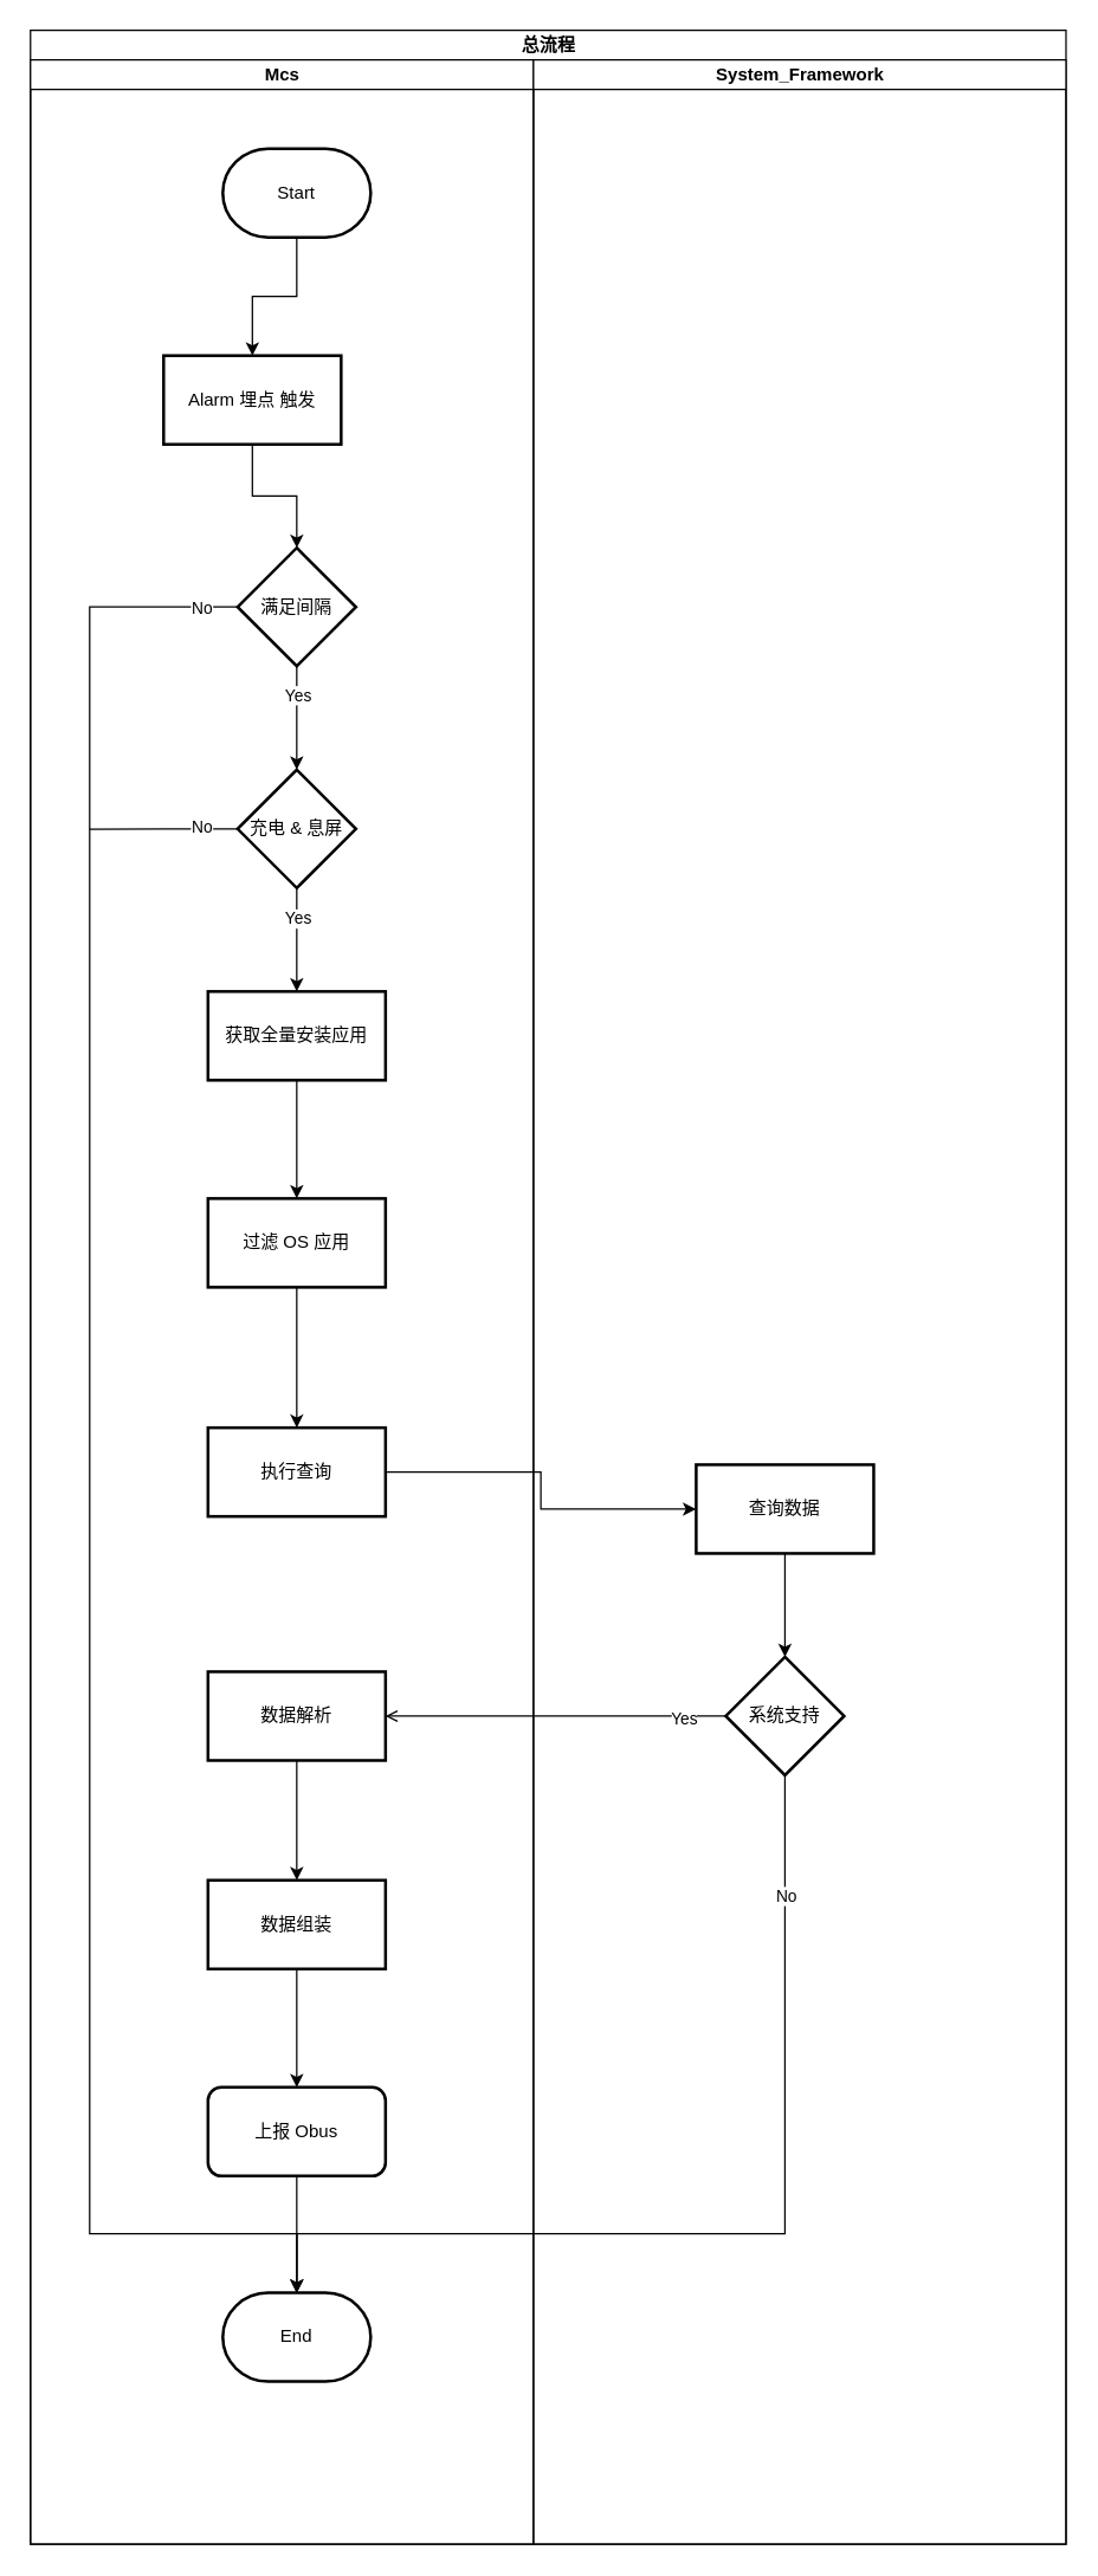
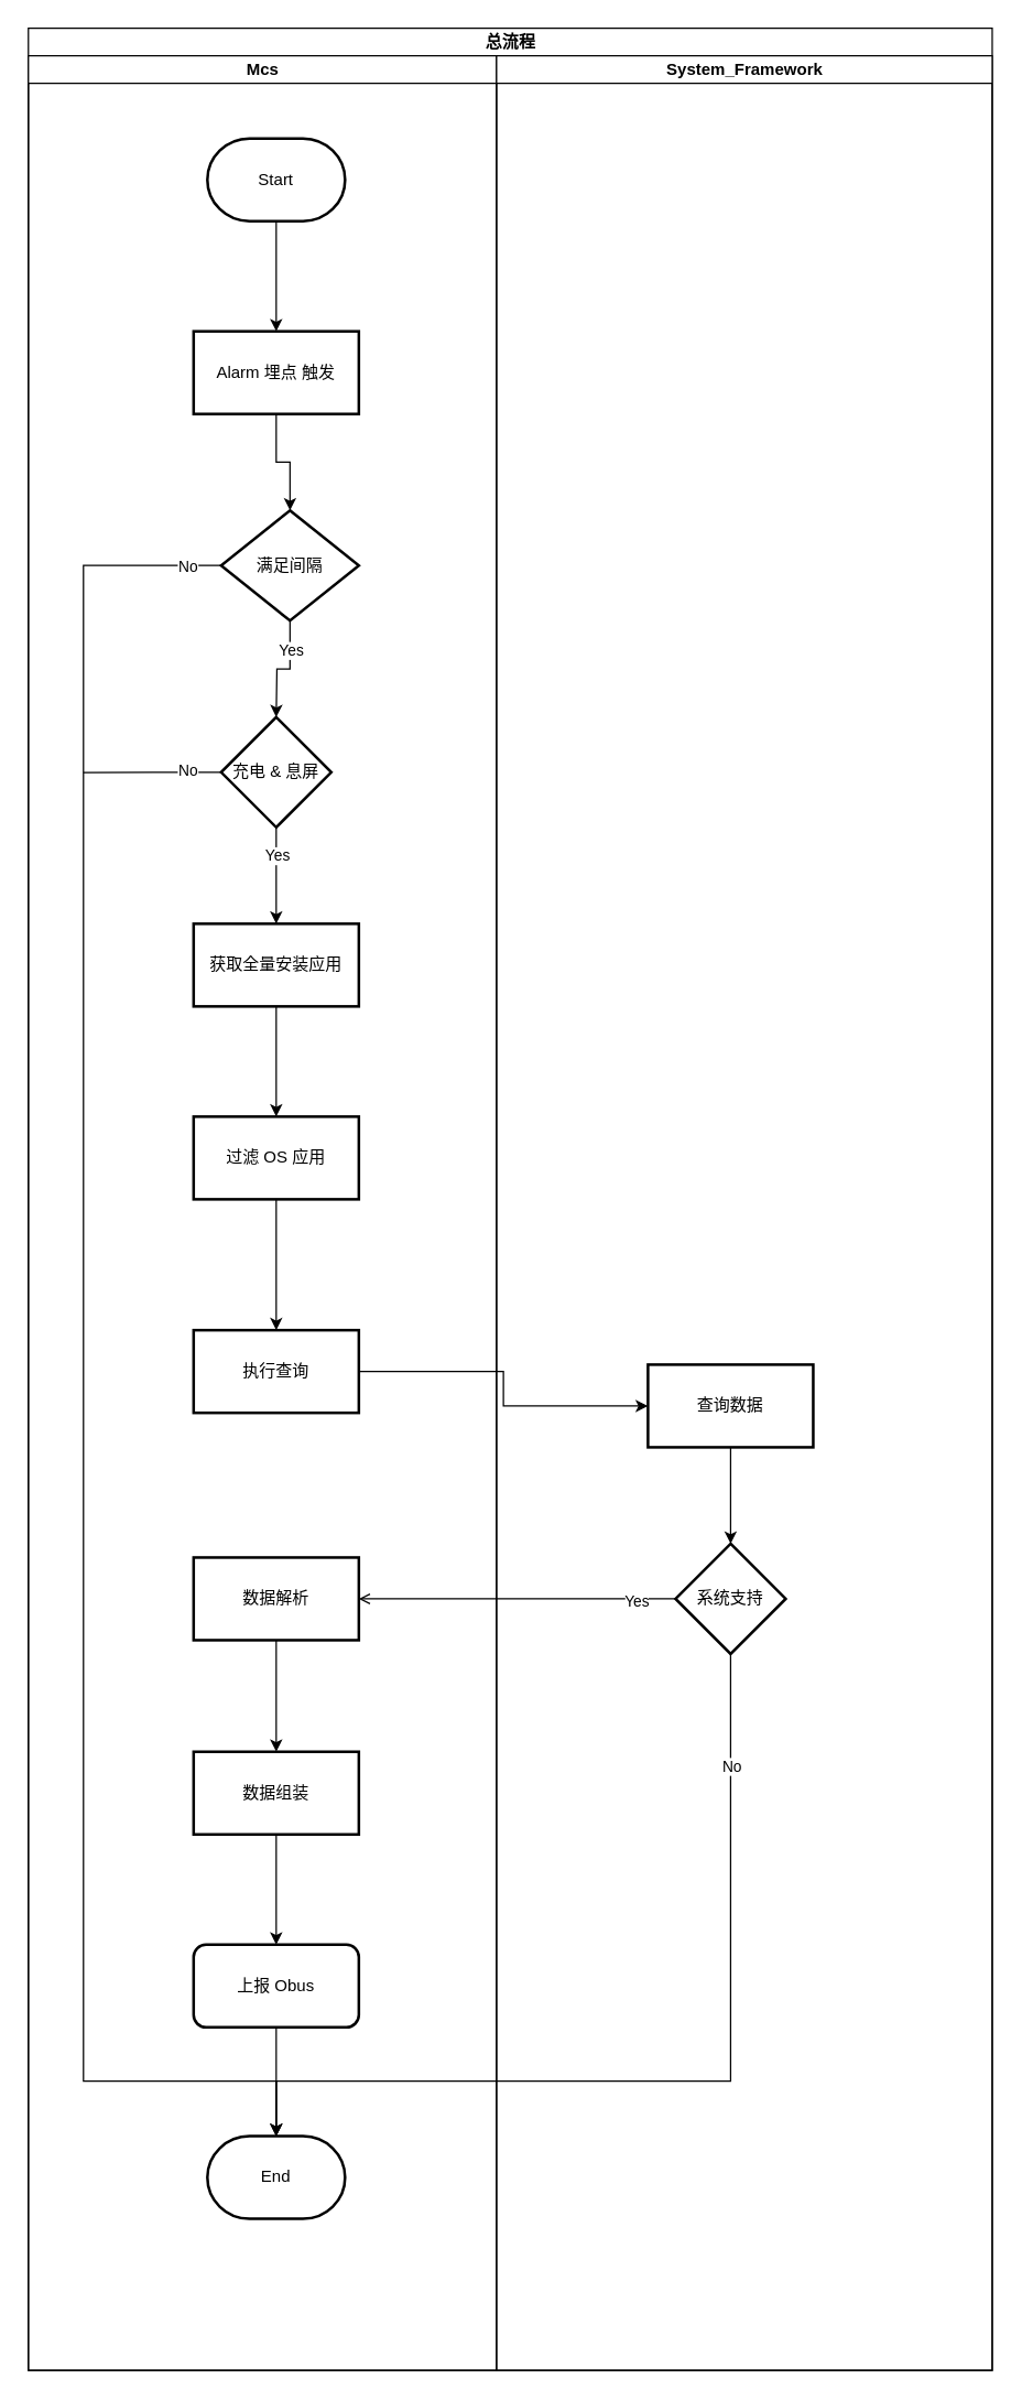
- <mxCell id="13" value="Alarm 埋点 触发" style="whiteSpace=wrap;html=1;strokeWidth=2;" vertex="1" parent="1"><mxGeometry x="110" y="240" width="120" height="60" as="geometry" /></mxCell>
+ <mxCell id="13" value="Alarm 埋点 触发" style="whiteSpace=wrap;html=1;strokeWidth=2;" vertex="1" parent="1"><mxGeometry x="140" y="240" width="120" height="60" as="geometry" /></mxCell>
- <mxCell id="4" value="满足间隔" style="rhombus;whiteSpace=wrap;html=1;strokeWidth=2;" vertex="1" parent="3"><mxGeometry x="140" y="330" width="80" height="80" as="geometry" /></mxCell>
+ <mxCell id="4" value="满足间隔" style="rhombus;whiteSpace=wrap;html=1;strokeWidth=2;" vertex="1" parent="3"><mxGeometry x="140" y="330" width="100" height="80" as="geometry" /></mxCell>
